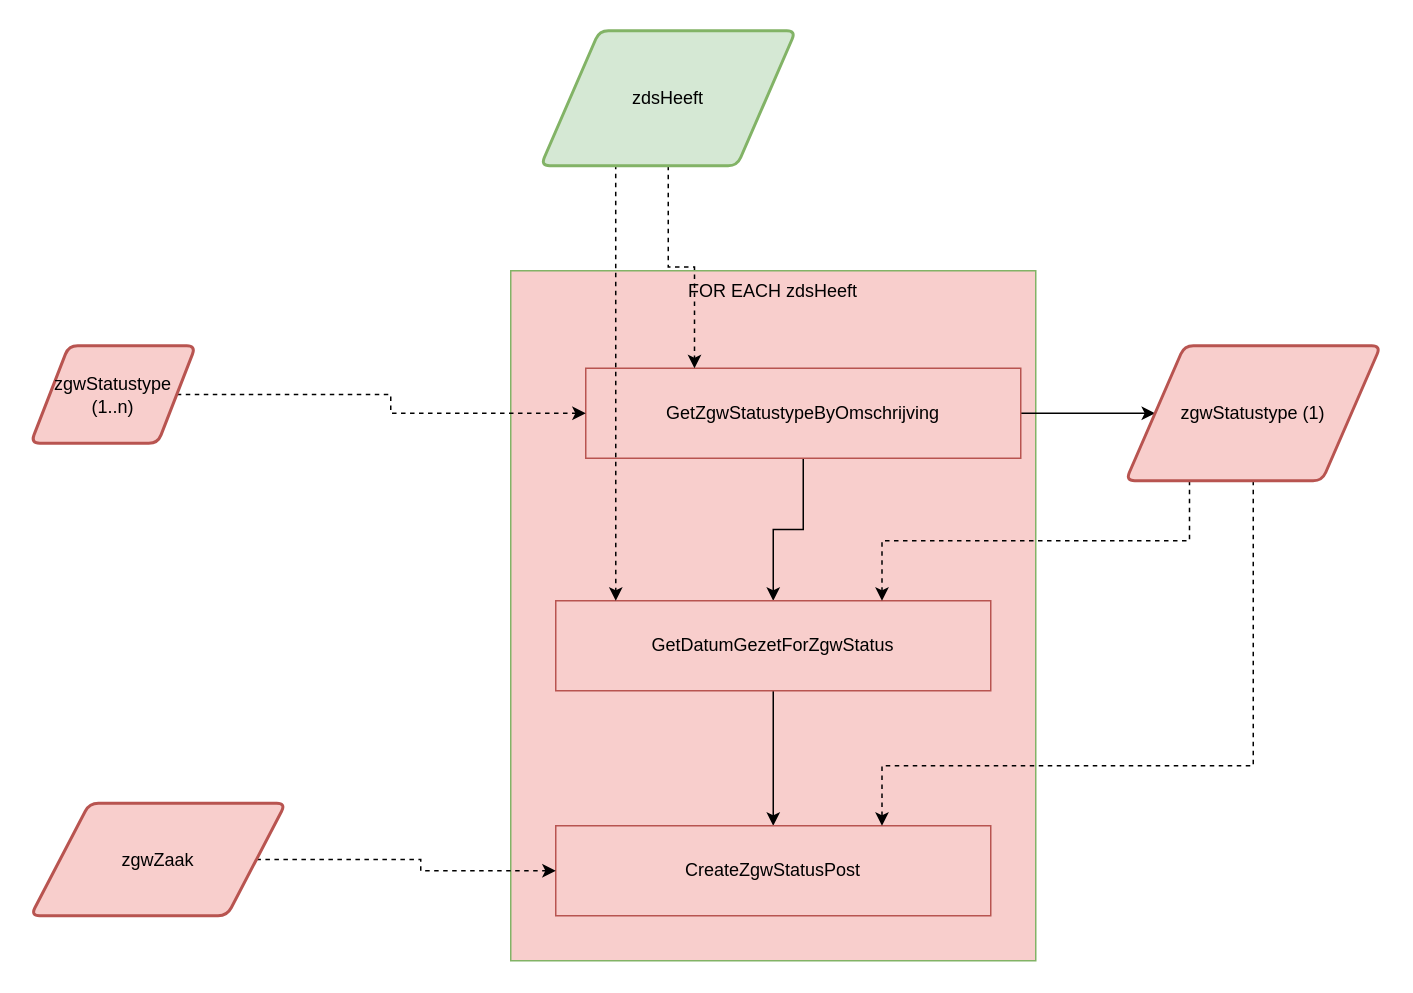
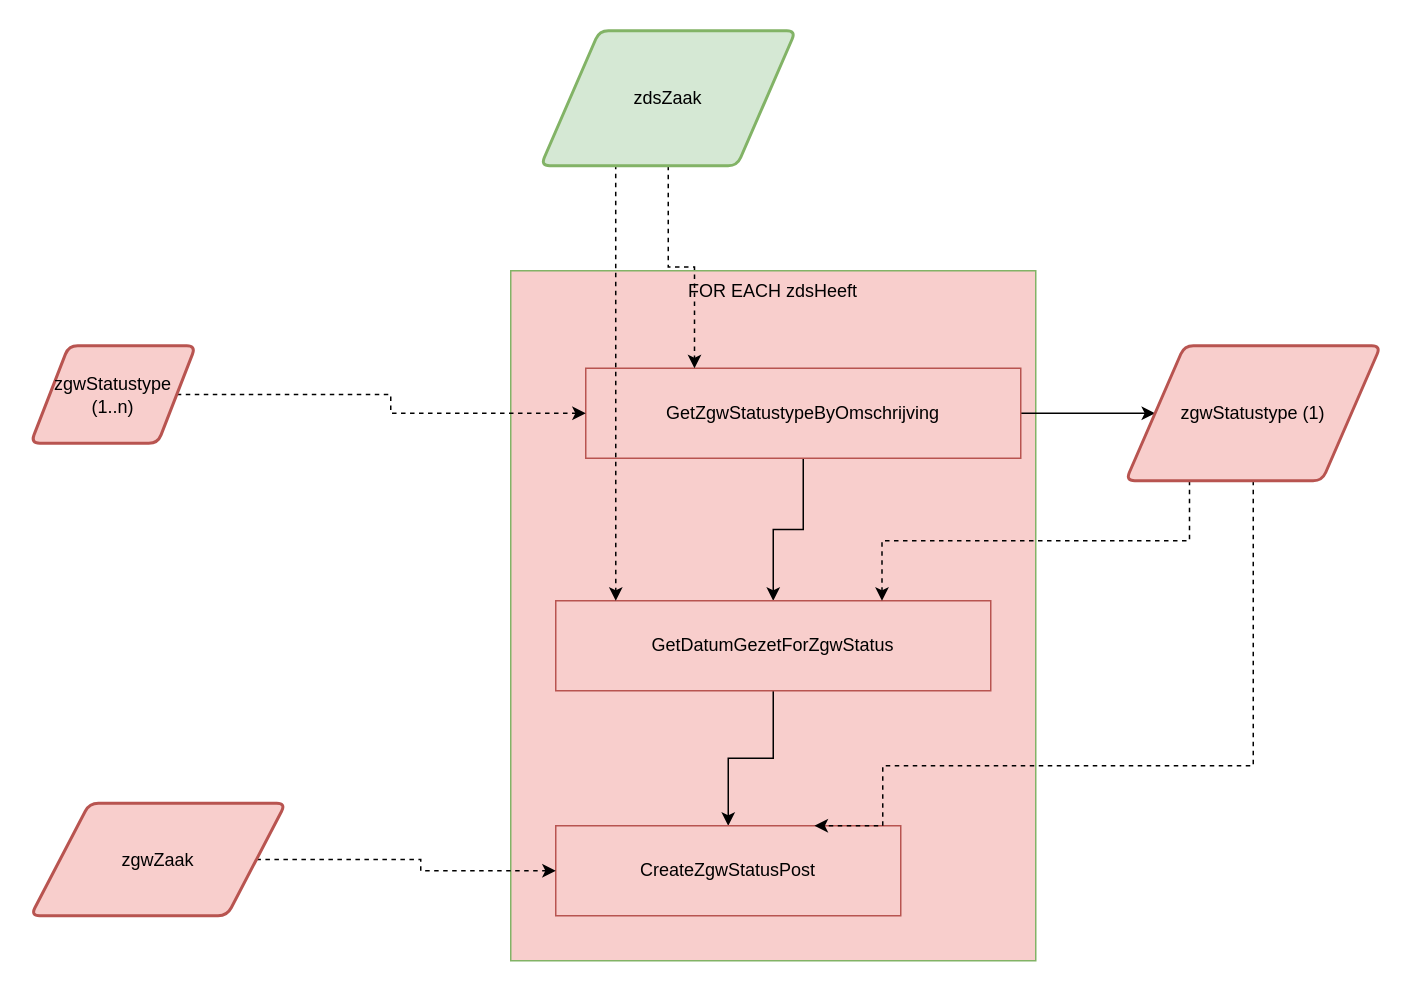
- <mxCell id="13" value="zdsHeeft" style="shape=parallelogram;html=1;strokeWidth=2;perimeter=parallelogramPerimeter;whiteSpace=wrap;rounded=1;arcSize=12;size=0.23;fillColor=#d5e8d4;strokeColor=#82b366;" vertex="1" parent="1"><mxGeometry x="360" y="20" width="170" height="90" as="geometry" /></mxCell>
+ <mxCell id="13" value="zdsZaak" style="shape=parallelogram;html=1;strokeWidth=2;perimeter=parallelogramPerimeter;whiteSpace=wrap;rounded=1;arcSize=12;size=0.23;fillColor=#d5e8d4;strokeColor=#82b366;" vertex="1" parent="1"><mxGeometry x="360" y="20" width="170" height="90" as="geometry" /></mxCell>
- <mxCell id="8" value="CreateZgwStatusPost" style="rounded=0;whiteSpace=wrap;html=1;fillColor=#f8cecc;strokeColor=#b85450;" vertex="1" parent="1"><mxGeometry x="370" y="550" width="290" height="60" as="geometry" /></mxCell>
+ <mxCell id="8" value="CreateZgwStatusPost" style="rounded=0;whiteSpace=wrap;html=1;fillColor=#f8cecc;strokeColor=#b85450;" vertex="1" parent="1"><mxGeometry x="370" y="550" width="230" height="60" as="geometry" /></mxCell>
